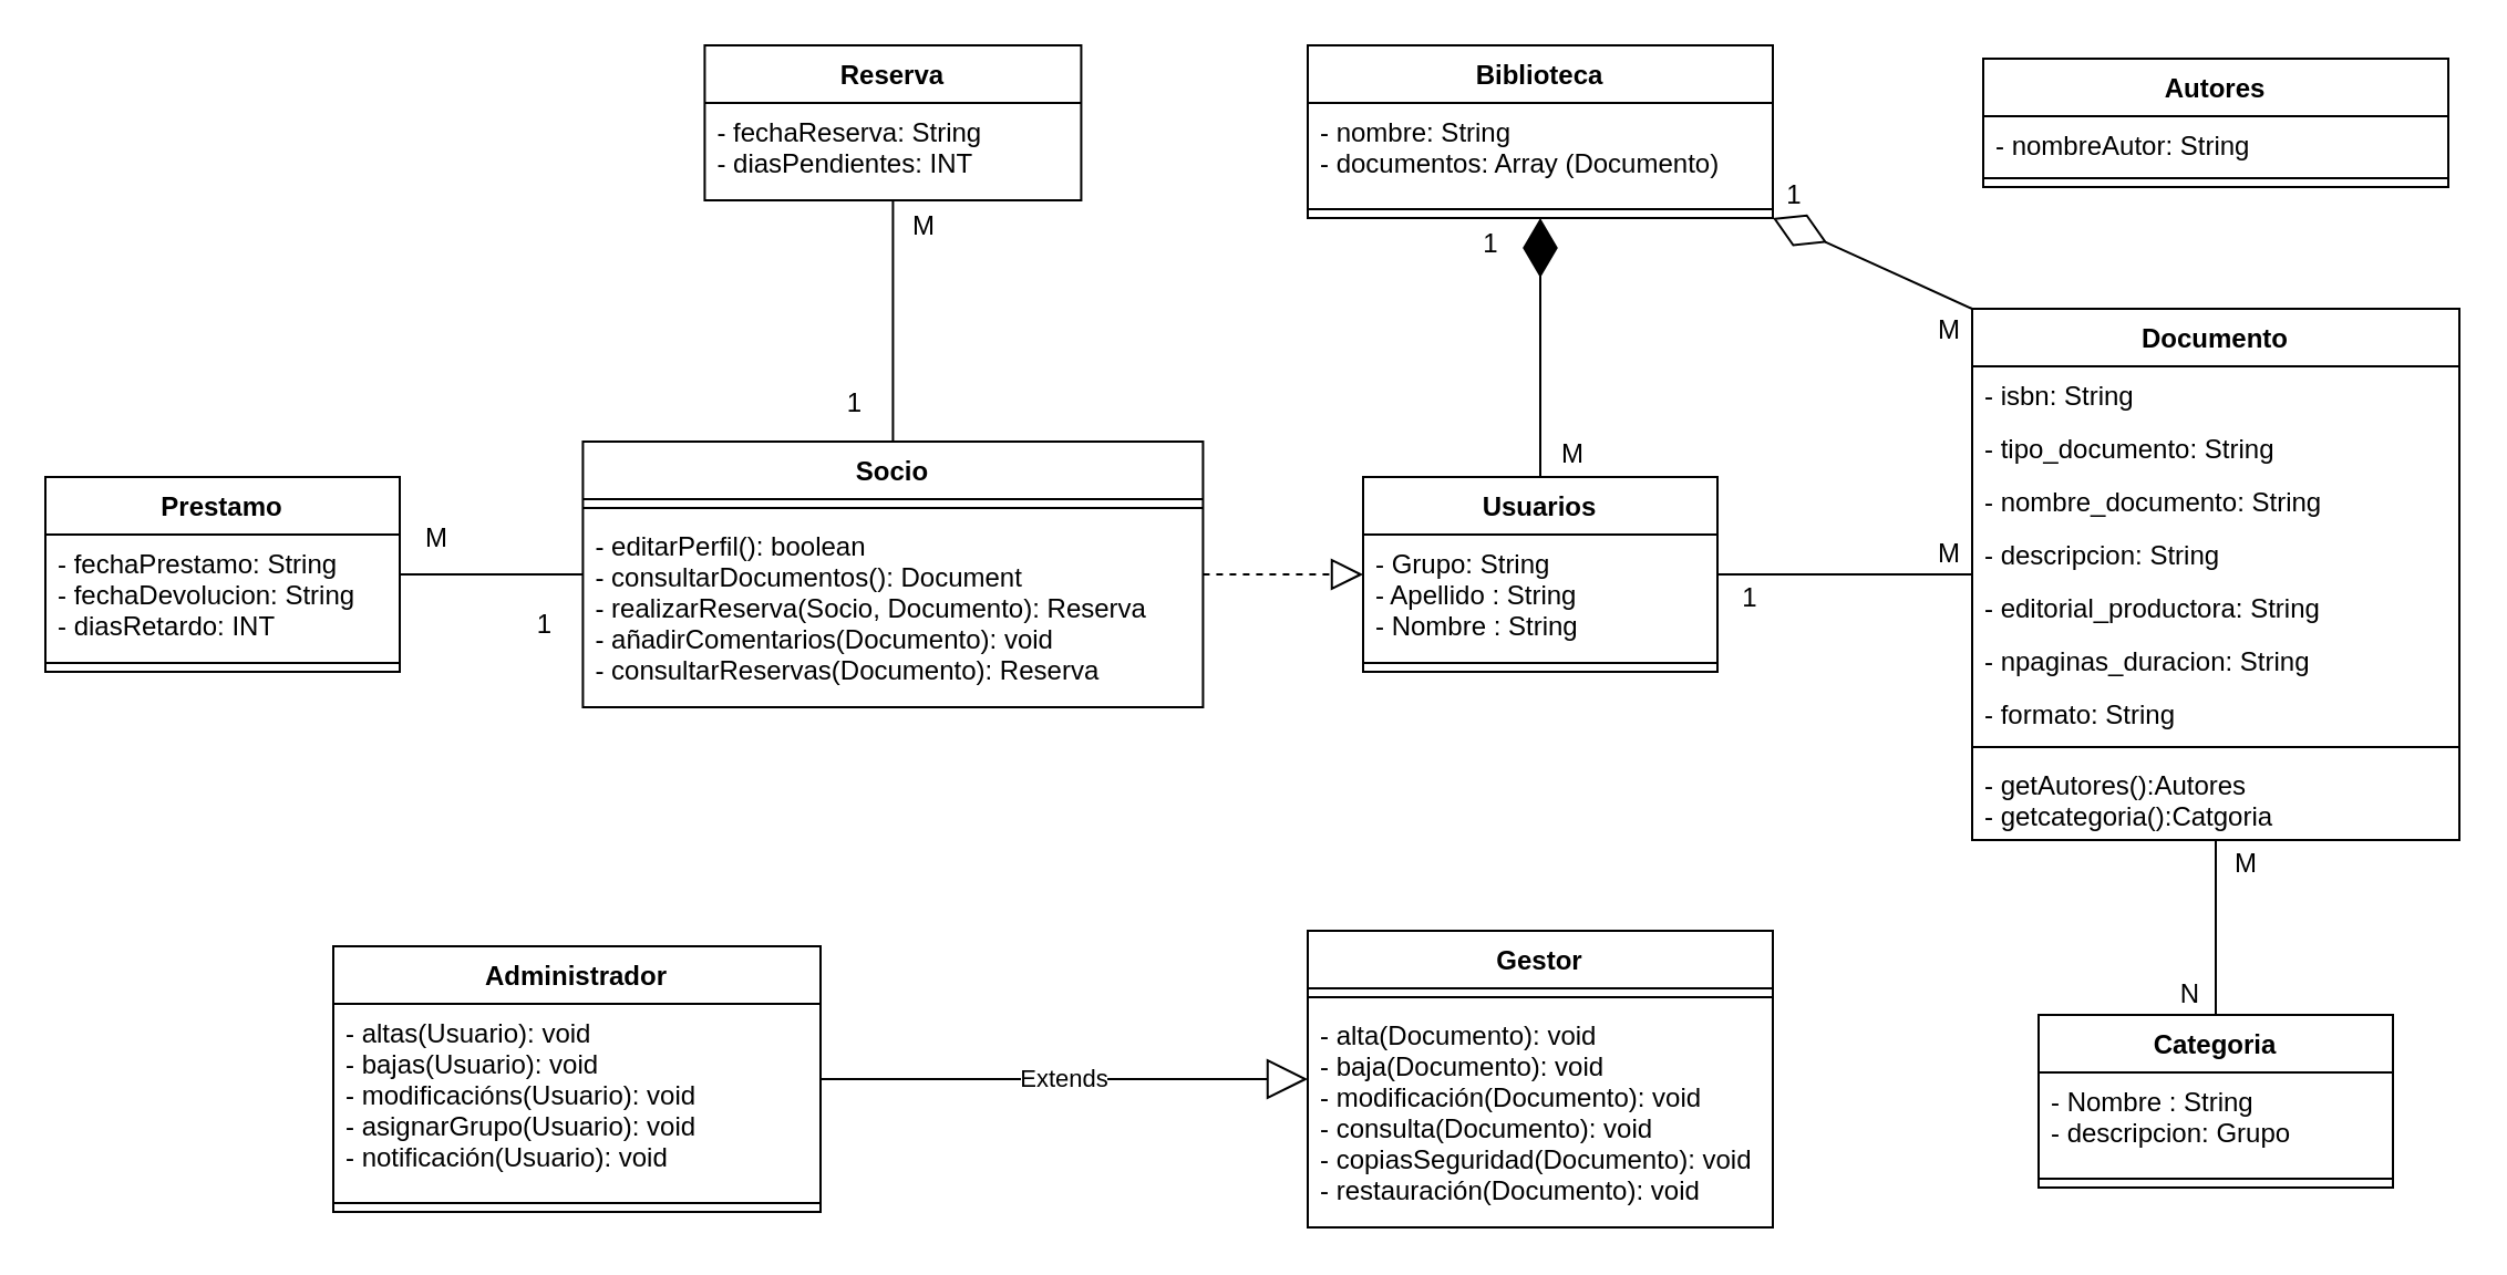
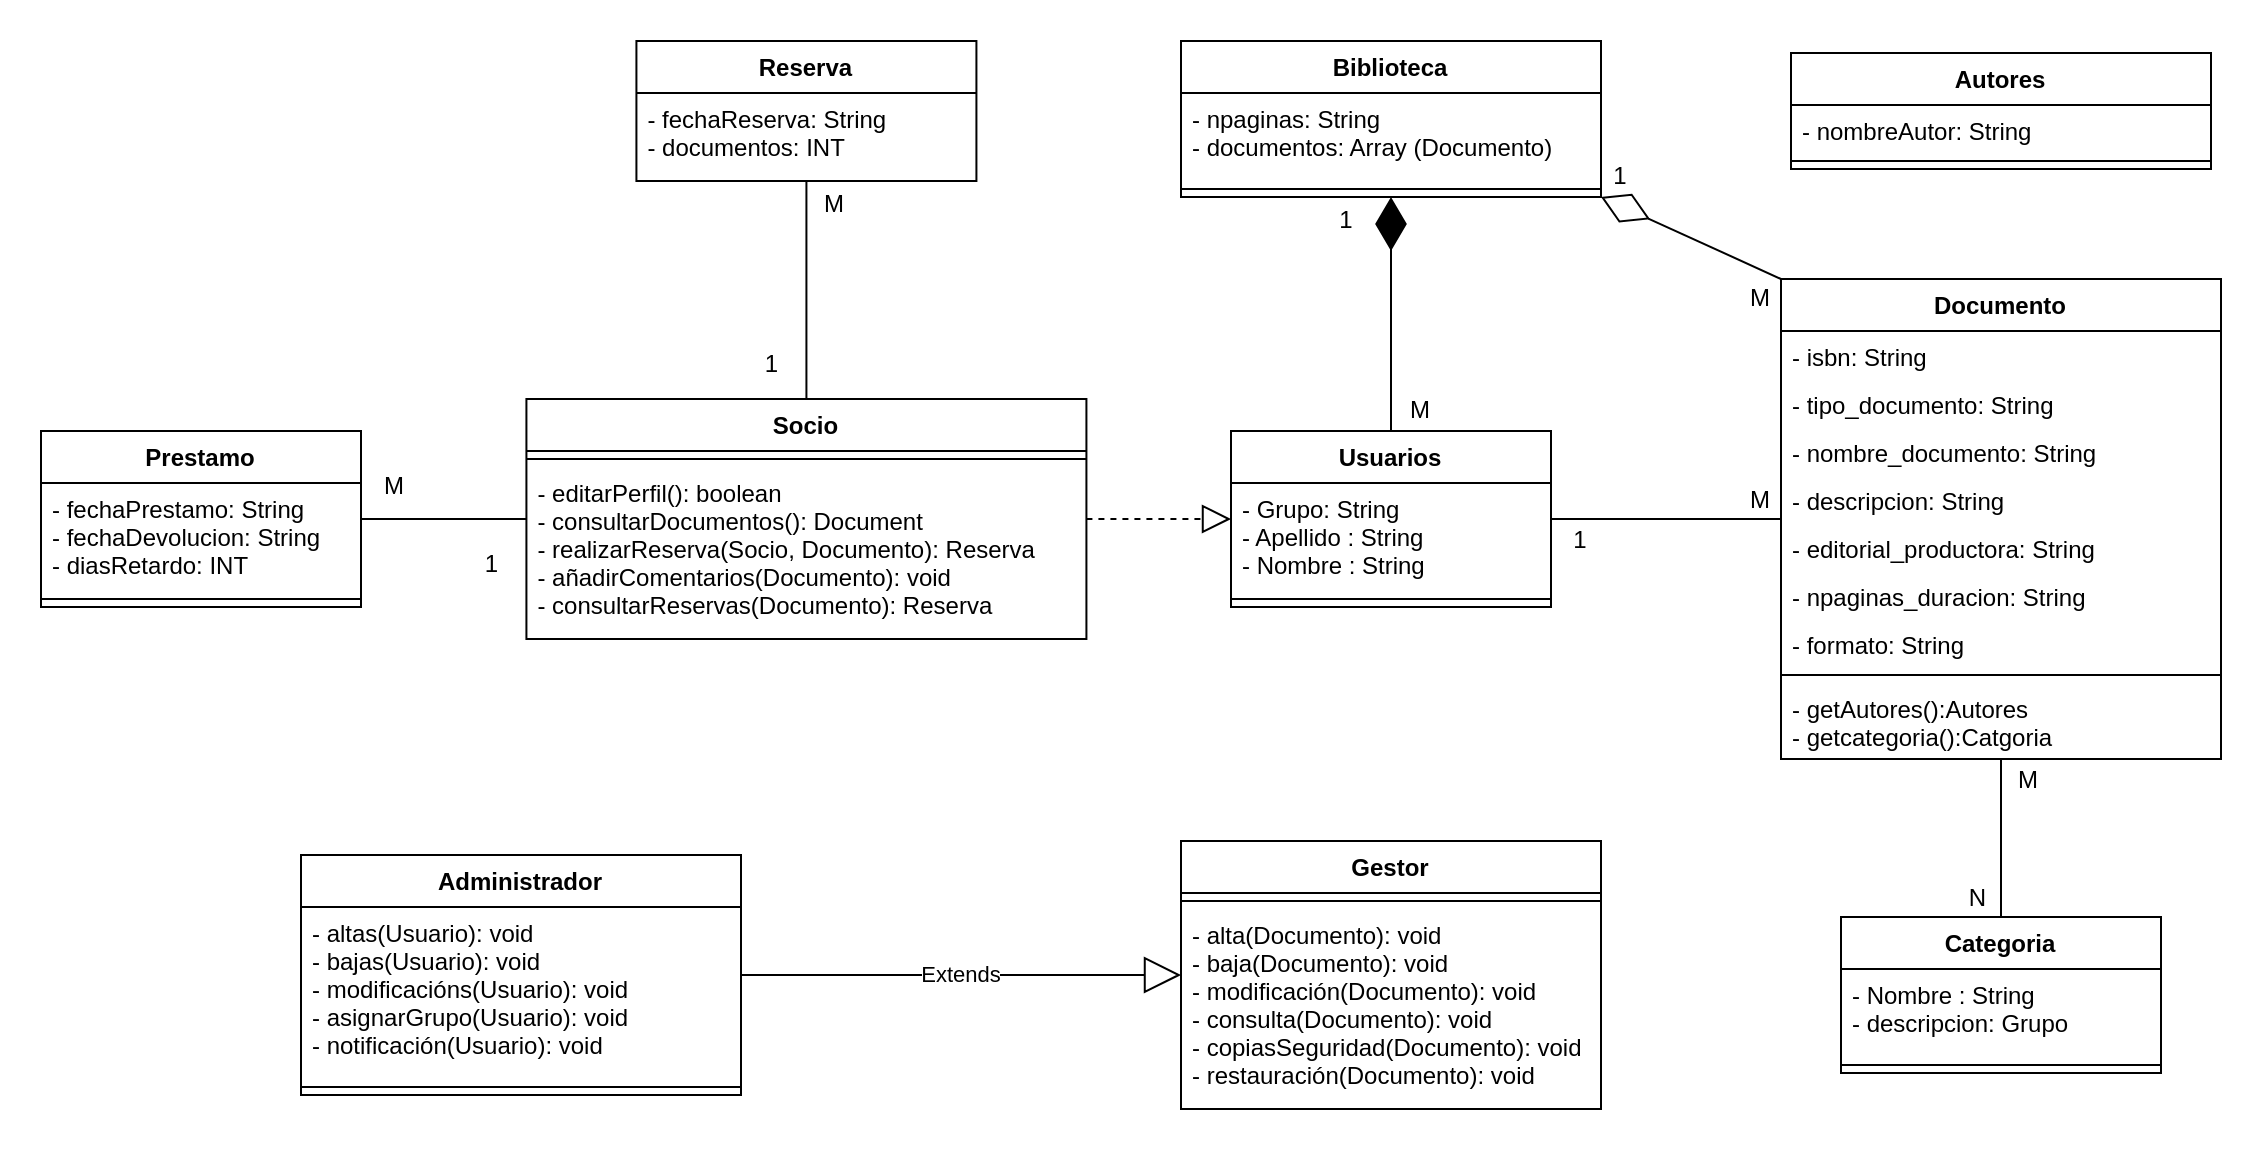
- <mxCell id="28" value="- fechaReserva: String&#10;- diasPendientes: INT&#10;" style="text;strokeColor=none;fillColor=none;align=left;verticalAlign=top;spacingLeft=4;spacingRight=4;overflow=hidden;rotatable=0;points=[[0,0.5],[1,0.5]];portConstraint=eastwest;" vertex="1" parent="27"><mxGeometry y="26" width="170" height="44" as="geometry" /></mxCell>
+ <mxCell id="28" value="- fechaReserva: String&#10;- documentos: INT&#10;" style="text;strokeColor=none;fillColor=none;align=left;verticalAlign=top;spacingLeft=4;spacingRight=4;overflow=hidden;rotatable=0;points=[[0,0.5],[1,0.5]];portConstraint=eastwest;" vertex="1" parent="27"><mxGeometry y="26" width="170" height="44" as="geometry" /></mxCell>
- <mxCell id="25" value="- nombre: String&#10;- documentos: Array (Documento)" style="text;strokeColor=none;fillColor=none;align=left;verticalAlign=top;spacingLeft=4;spacingRight=4;overflow=hidden;rotatable=0;points=[[0,0.5],[1,0.5]];portConstraint=eastwest;" vertex="1" parent="24"><mxGeometry y="26" width="210" height="44" as="geometry" /></mxCell>
+ <mxCell id="25" value="- npaginas: String&#10;- documentos: Array (Documento)" style="text;strokeColor=none;fillColor=none;align=left;verticalAlign=top;spacingLeft=4;spacingRight=4;overflow=hidden;rotatable=0;points=[[0,0.5],[1,0.5]];portConstraint=eastwest;" vertex="1" parent="24"><mxGeometry y="26" width="210" height="44" as="geometry" /></mxCell>
